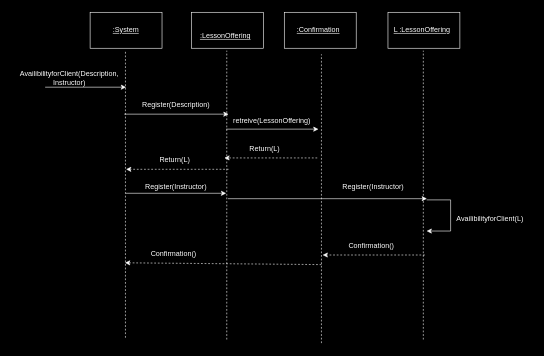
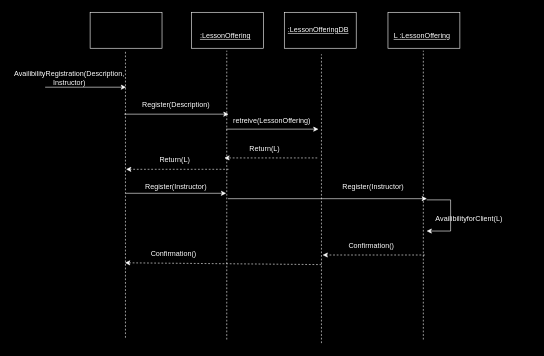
- <mxCell id="6" value="&lt;font color=&quot;#ffffff&quot;&gt;&lt;u&gt;:System&lt;/u&gt;&lt;/font&gt;" style="text;html=1;align=center;verticalAlign=middle;whiteSpace=wrap;rounded=0;" vertex="1" parent="1"><mxGeometry x="179" y="35" width="60" height="30" as="geometry" /></mxCell>
- <mxCell id="15" value="&lt;font color=&quot;#ffffff&quot;&gt;&lt;u&gt;:Confirmation&lt;/u&gt;&lt;/font&gt;" style="text;html=1;align=center;verticalAlign=middle;whiteSpace=wrap;rounded=0;" vertex="1" parent="1"><mxGeometry x="475" y="35" width="110" height="30" as="geometry" /></mxCell>
+ <mxCell id="15" value="&lt;font color=&quot;#ffffff&quot;&gt;&lt;u&gt;:LessonOfferingDB&lt;/u&gt;&lt;/font&gt;" style="text;html=1;align=center;verticalAlign=middle;whiteSpace=wrap;rounded=0;" vertex="1" parent="1"><mxGeometry x="475" y="35" width="110" height="30" as="geometry" /></mxCell>
- <mxCell id="30" value="&lt;font color=&quot;#ffffff&quot;&gt;&lt;u&gt;L :LessonOffering&lt;/u&gt;&lt;/font&gt;" style="text;html=1;align=center;verticalAlign=middle;whiteSpace=wrap;rounded=0;" vertex="1" parent="1"><mxGeometry x="648" y="35" width="110" height="30" as="geometry" /></mxCell>
+ <mxCell id="30" value="&lt;font color=&quot;#ffffff&quot;&gt;&lt;u&gt;L :LessonOffering&lt;/u&gt;&lt;/font&gt;" style="text;html=1;align=center;verticalAlign=middle;whiteSpace=wrap;rounded=0;" vertex="1" parent="1"><mxGeometry x="648" y="45" width="110" height="30" as="geometry" /></mxCell>
- <mxCell id="7" value="&lt;font color=&quot;#ffffff&quot;&gt;AvailibilityforClient(Description, Instructor)&lt;/font&gt;" style="text;html=1;align=center;verticalAlign=middle;whiteSpace=wrap;rounded=0;" vertex="1" parent="1"><mxGeometry x="20" y="114" width="189" height="30" as="geometry" /></mxCell>
+ <mxCell id="7" value="&lt;font color=&quot;#ffffff&quot;&gt;AvailibilityRegistration(Description, Instructor)&lt;/font&gt;" style="text;html=1;align=center;verticalAlign=middle;whiteSpace=wrap;rounded=0;" vertex="1" parent="1"><mxGeometry x="20" y="114" width="189" height="30" as="geometry" /></mxCell>
- <mxCell id="21" value="&lt;font color=&quot;#ffffff&quot;&gt;AvailibilityforClient(L)&lt;/font&gt;" style="text;html=1;align=center;verticalAlign=middle;whiteSpace=wrap;rounded=0;" vertex="1" parent="1"><mxGeometry x="749" y="349" width="135" height="30" as="geometry" /></mxCell>
+ <mxCell id="21" value="&lt;font color=&quot;#ffffff&quot;&gt;AvailibilityforClient(L)&lt;/font&gt;" style="text;html=1;align=center;verticalAlign=middle;whiteSpace=wrap;rounded=0;" vertex="1" parent="1"><mxGeometry x="714" y="349" width="135" height="30" as="geometry" /></mxCell>
